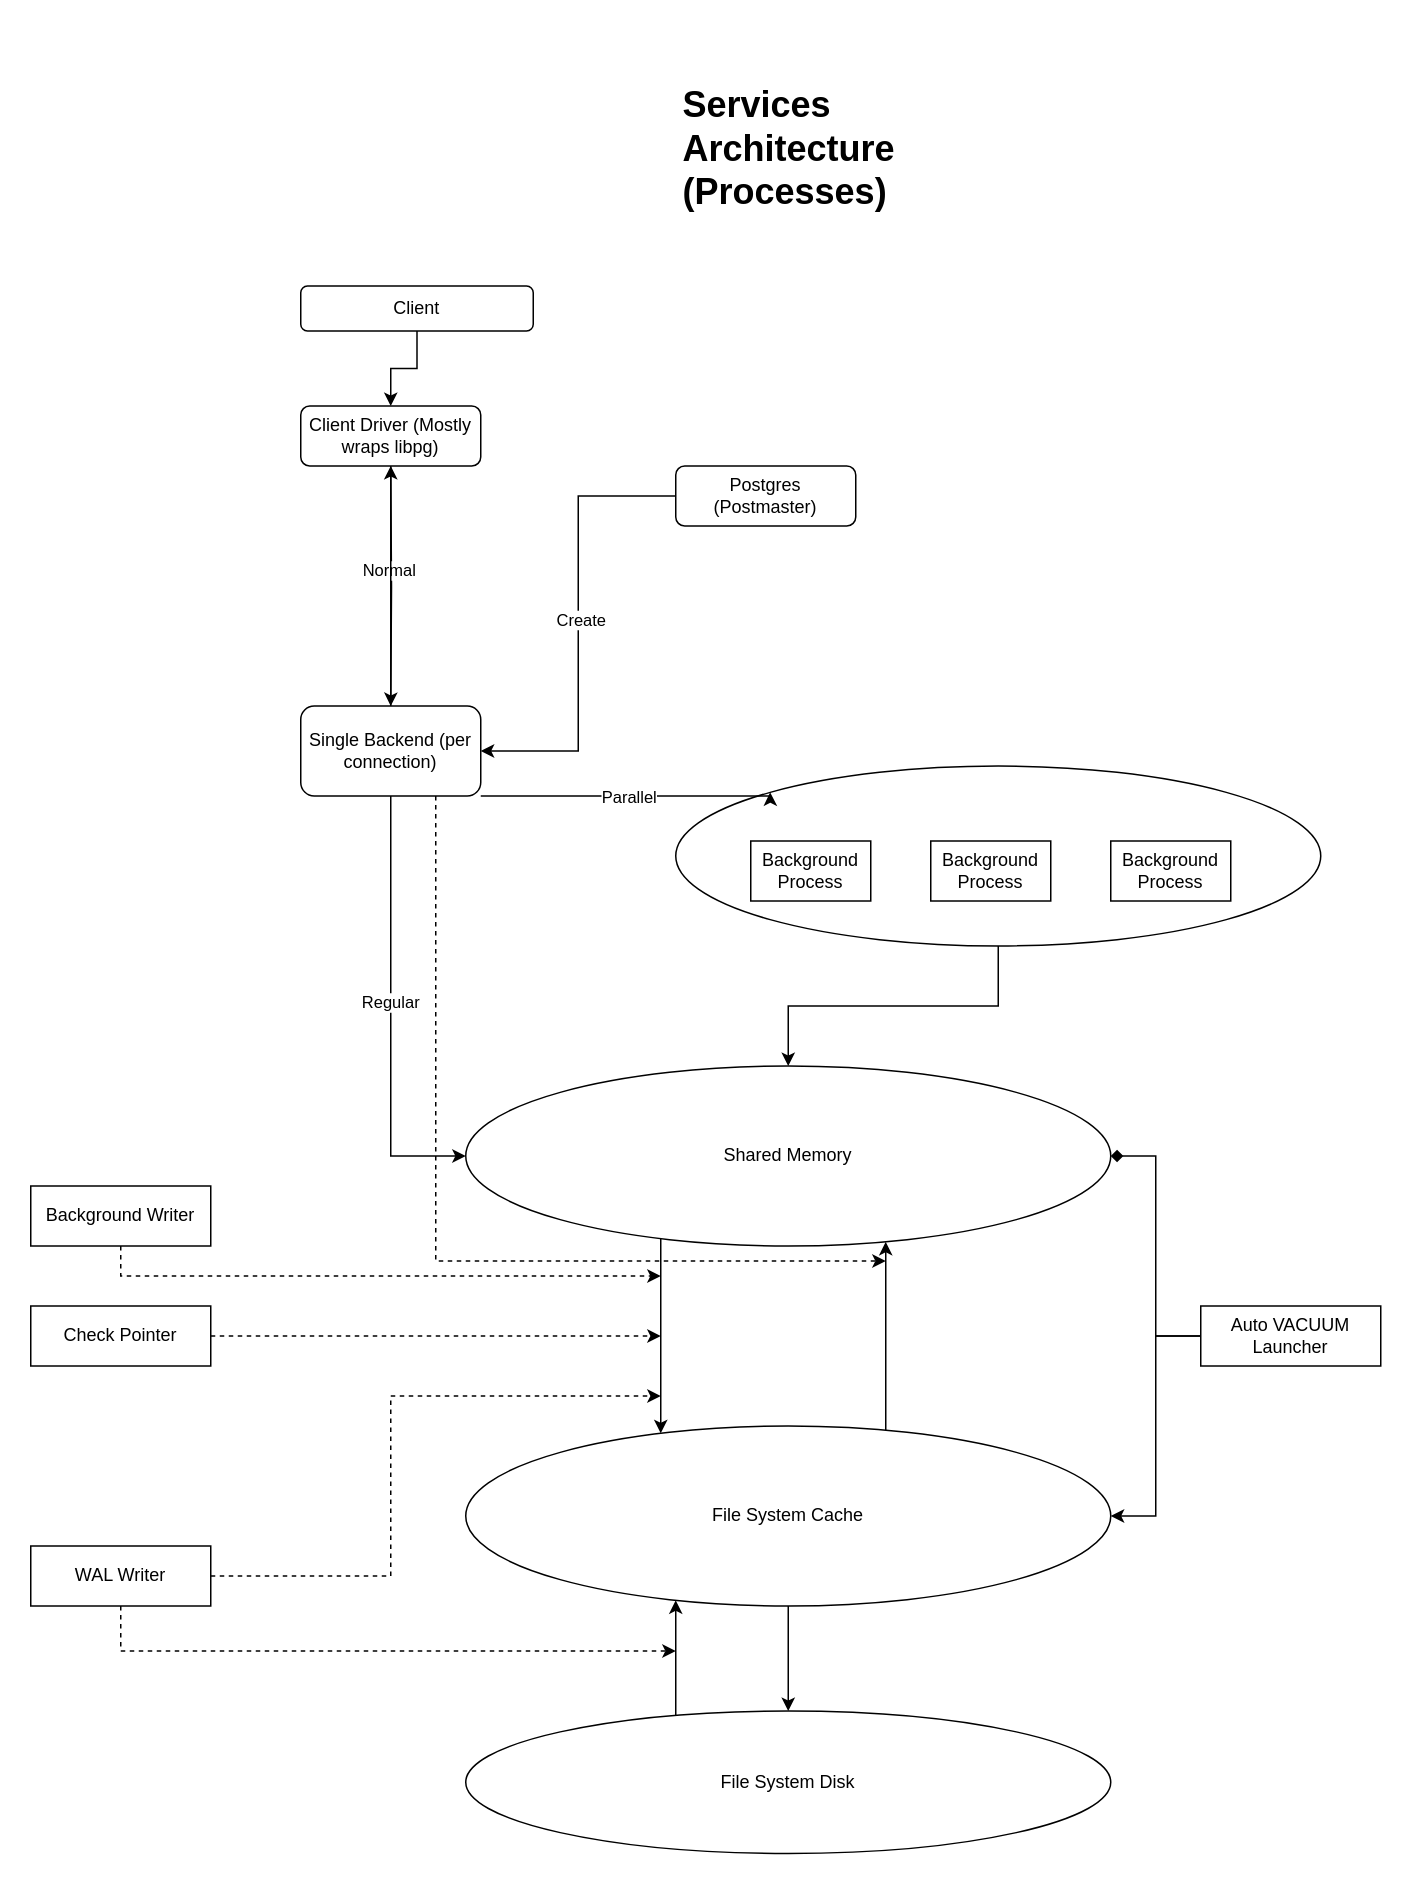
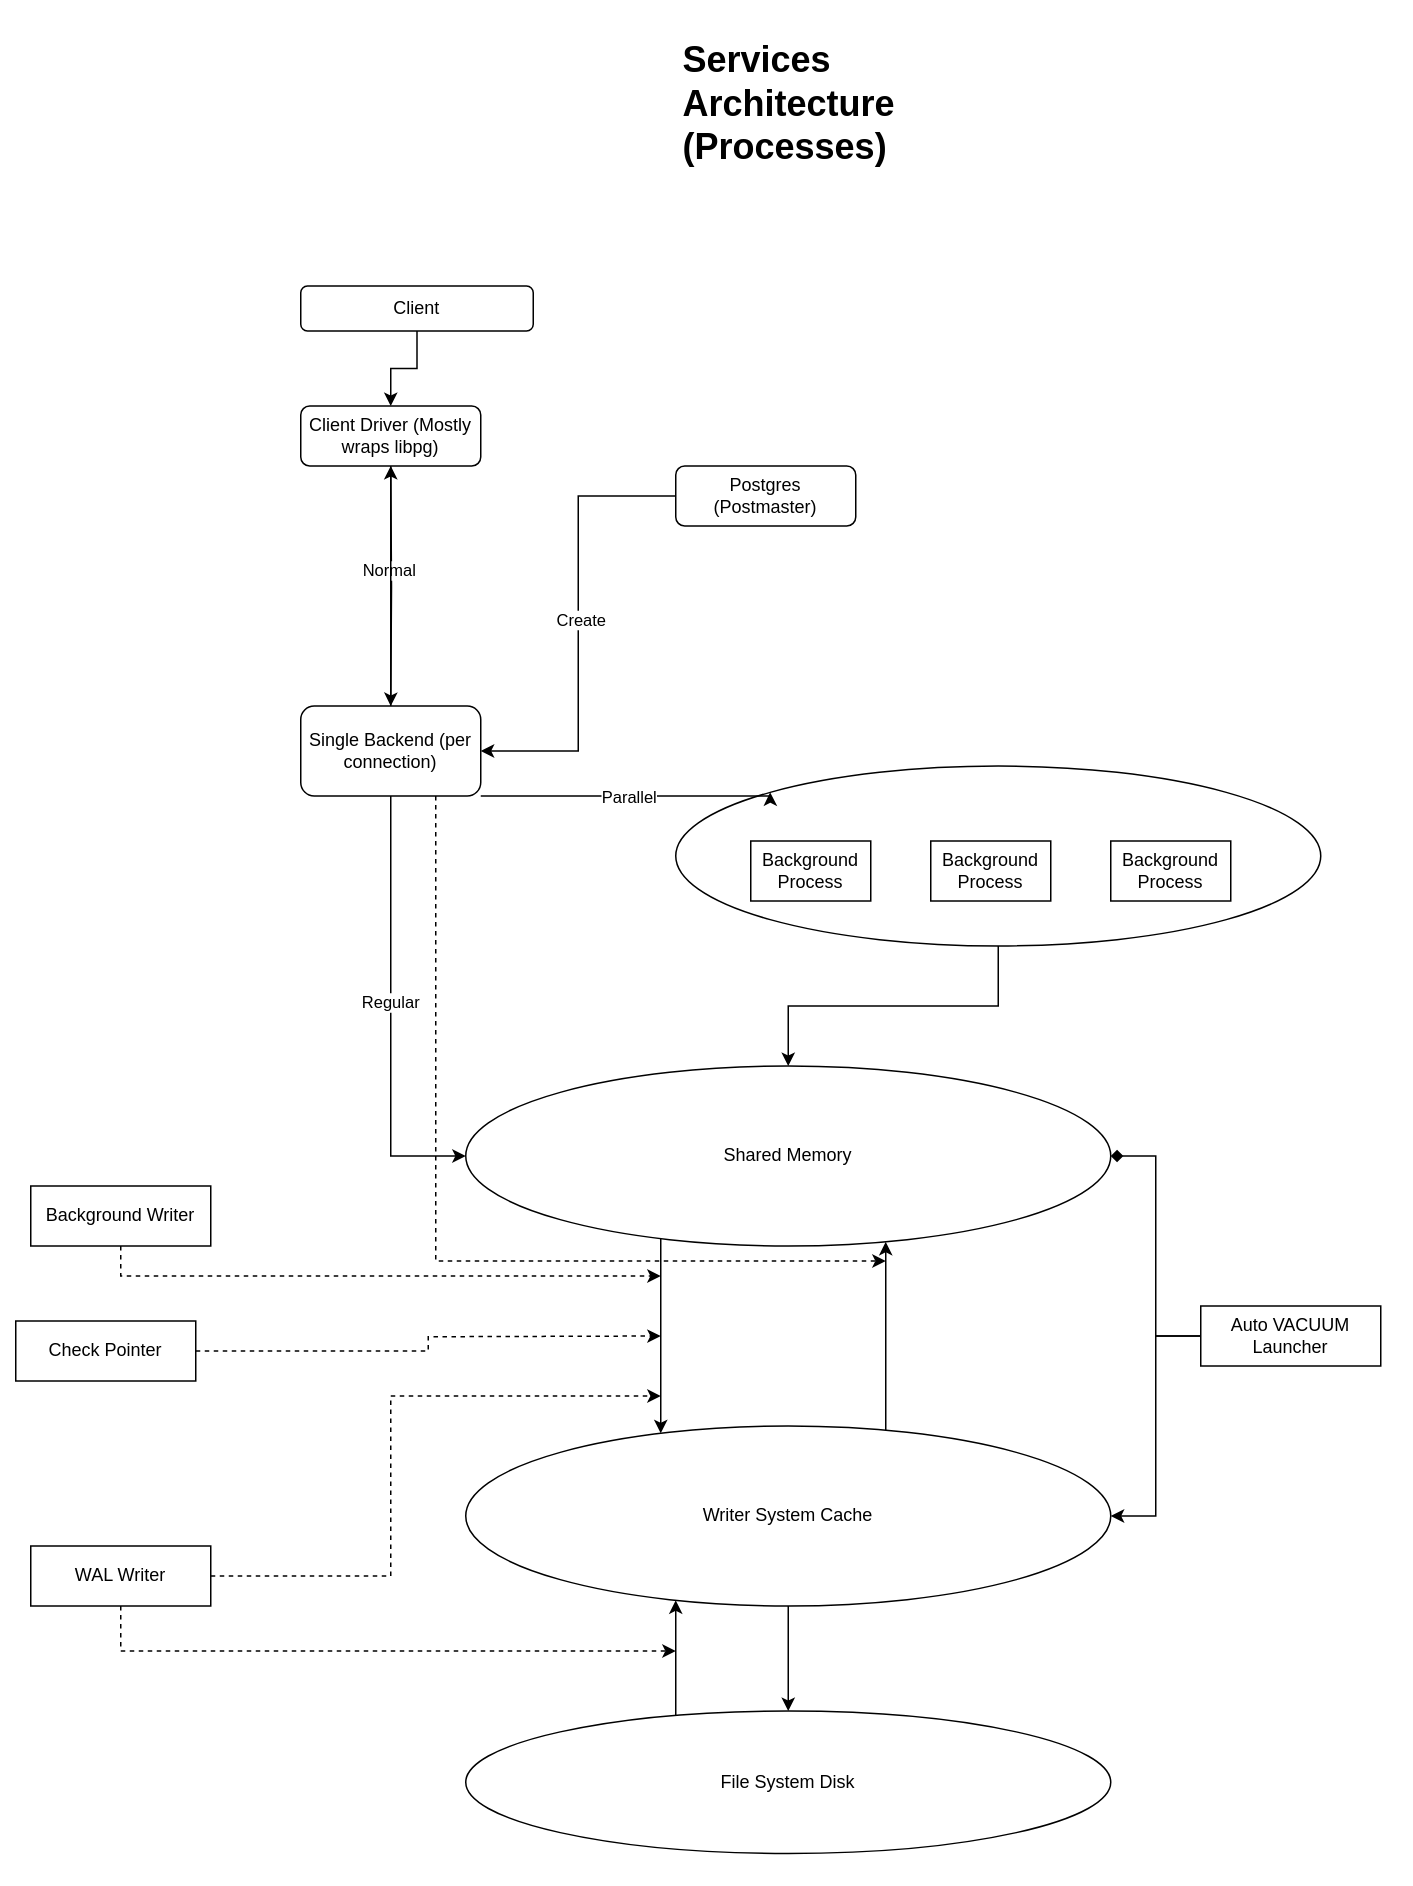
- <mxCell id="4" value="&lt;h1&gt;Services Architecture (Processes)&lt;/h1&gt;" style="text;html=1;strokeColor=none;fillColor=none;spacing=5;spacingTop=-20;whiteSpace=wrap;overflow=hidden;rounded=0;" vertex="1" parent="1"><mxGeometry x="450" y="50" width="190" height="120" as="geometry" /></mxCell>
+ <mxCell id="4" value="&lt;h1&gt;Services Architecture (Processes)&lt;/h1&gt;" style="text;html=1;strokeColor=none;fillColor=none;spacing=5;spacingTop=-20;whiteSpace=wrap;overflow=hidden;rounded=0;" vertex="1" parent="1"><mxGeometry x="450" y="20" width="190" height="120" as="geometry" /></mxCell>
- <mxCell id="33" value="Check Pointer" style="rounded=0;whiteSpace=wrap;html=1;" vertex="1" parent="1"><mxGeometry x="20" y="870" width="120" height="40" as="geometry" /></mxCell>
+ <mxCell id="33" value="Check Pointer" style="rounded=0;whiteSpace=wrap;html=1;" vertex="1" parent="1"><mxGeometry x="10" y="880" width="120" height="40" as="geometry" /></mxCell>
- <mxCell id="27" value="File System Cache" style="ellipse;whiteSpace=wrap;html=1;" vertex="1" parent="1"><mxGeometry x="310" y="950" width="430" height="120" as="geometry" /></mxCell>
+ <mxCell id="27" value="Writer System Cache" style="ellipse;whiteSpace=wrap;html=1;" vertex="1" parent="1"><mxGeometry x="310" y="950" width="430" height="120" as="geometry" /></mxCell>
